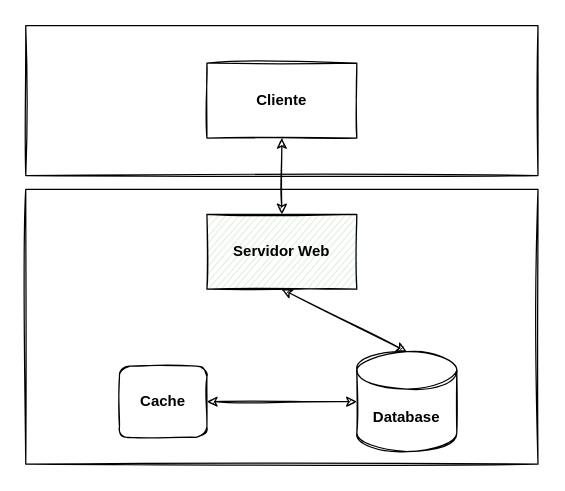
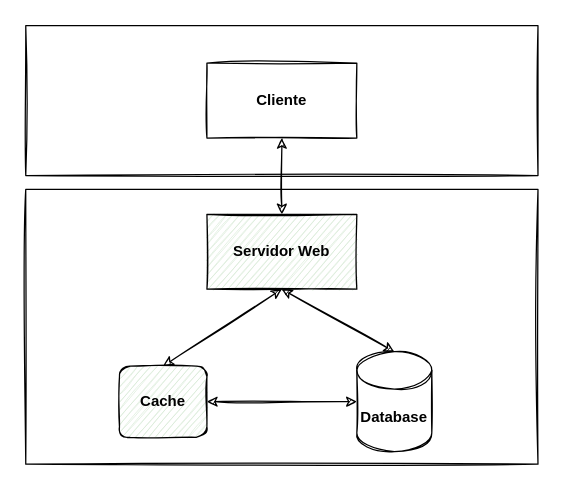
+ <mxCell id="8" value="" style="endArrow=classic;startArrow=classic;html=1;entryX=0.5;entryY=1;entryDx=0;entryDy=0;exitX=0.5;exitY=0;exitDx=0;exitDy=0;sketch=1;" edge="1" parent="1" source="7" target="3"><mxGeometry width="50" height="50" relative="1" as="geometry"><mxPoint x="175" y="291" as="sourcePoint" /><mxPoint x="225" y="241" as="targetPoint" /></mxGeometry></mxCell>
- <mxCell id="7" value="&lt;b&gt;Cache&lt;/b&gt;" style="whiteSpace=wrap;html=1;sketch=1;rounded=1;glass=0;" vertex="1" parent="1"><mxGeometry x="95" y="292.5" width="70" height="57" as="geometry" /></mxCell>
+ <mxCell id="7" value="&lt;b&gt;Cache&lt;/b&gt;" style="whiteSpace=wrap;html=1;sketch=1;rounded=1;glass=0;fillColor=#d5e8d4;" vertex="1" parent="1"><mxGeometry x="95" y="292.5" width="70" height="57" as="geometry" /></mxCell>
- <mxCell id="4" value="&lt;b&gt;Database&lt;/b&gt;" style="shape=cylinder3;whiteSpace=wrap;html=1;boundedLbl=1;backgroundOutline=1;size=15;sketch=1;" vertex="1" parent="1"><mxGeometry x="285" y="281" width="80" height="80" as="geometry" /></mxCell>
+ <mxCell id="4" value="&lt;b&gt;Database&lt;/b&gt;" style="shape=cylinder3;whiteSpace=wrap;html=1;boundedLbl=1;backgroundOutline=1;size=15;sketch=1;" vertex="1" parent="1"><mxGeometry x="285" y="281" width="60" height="80" as="geometry" /></mxCell>
